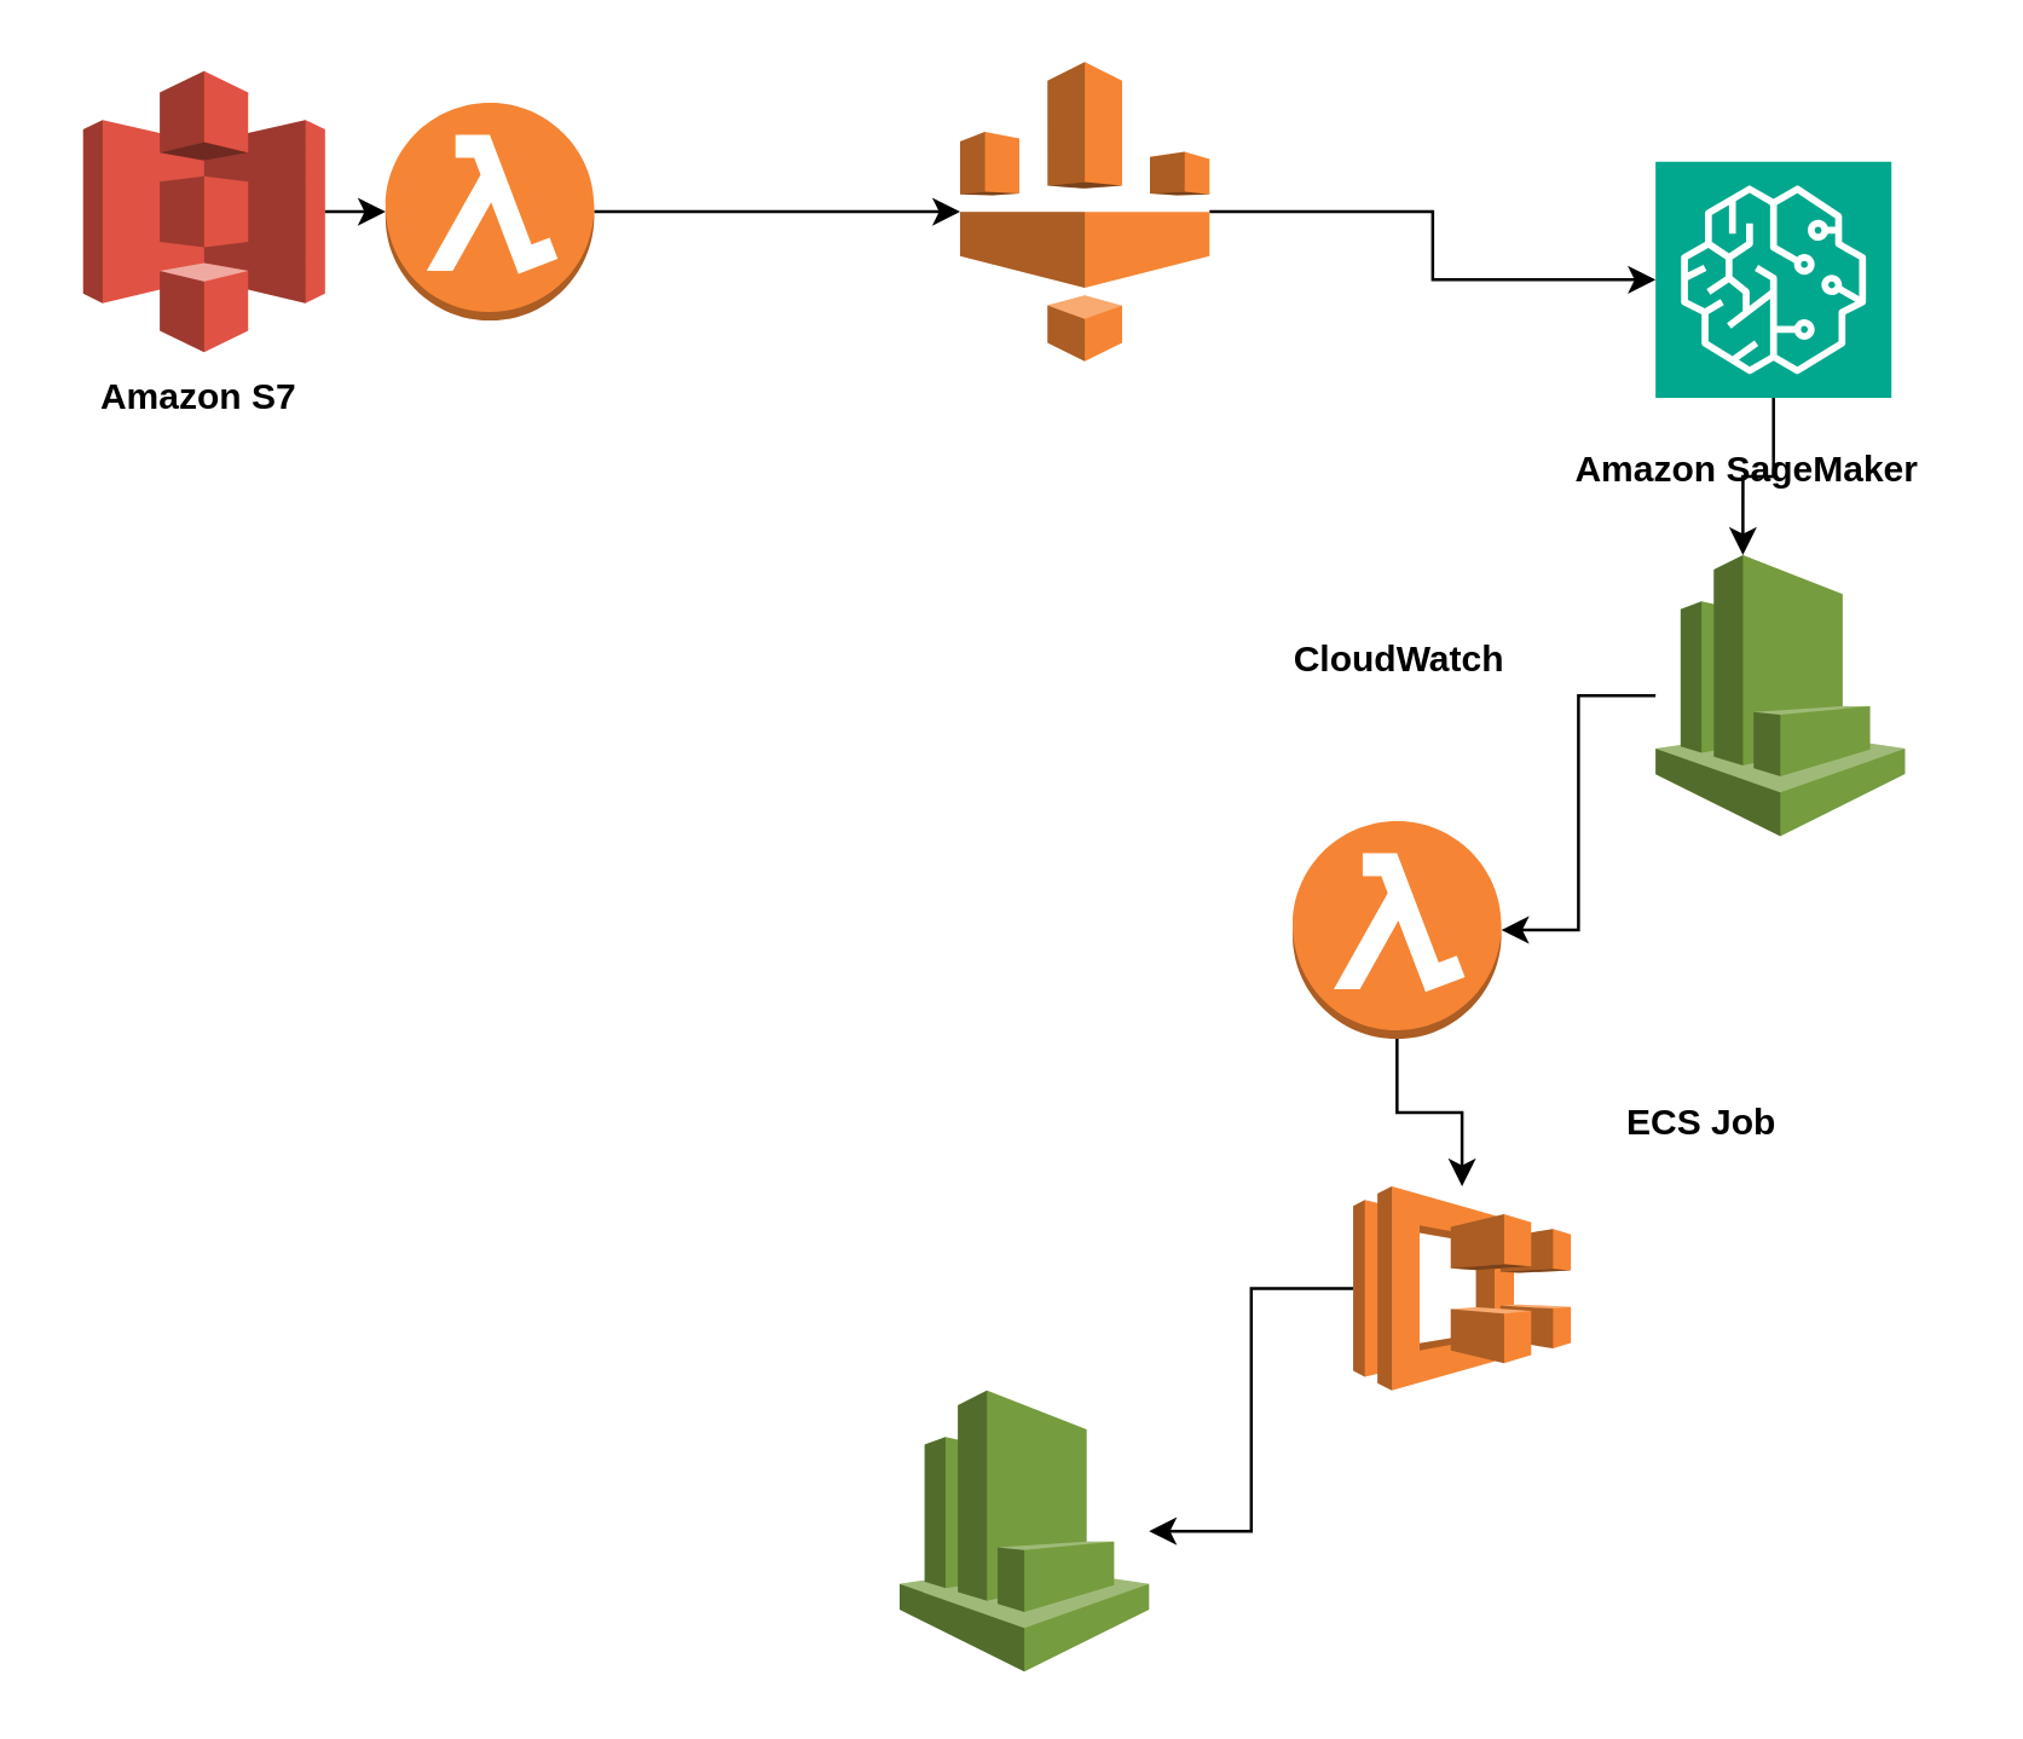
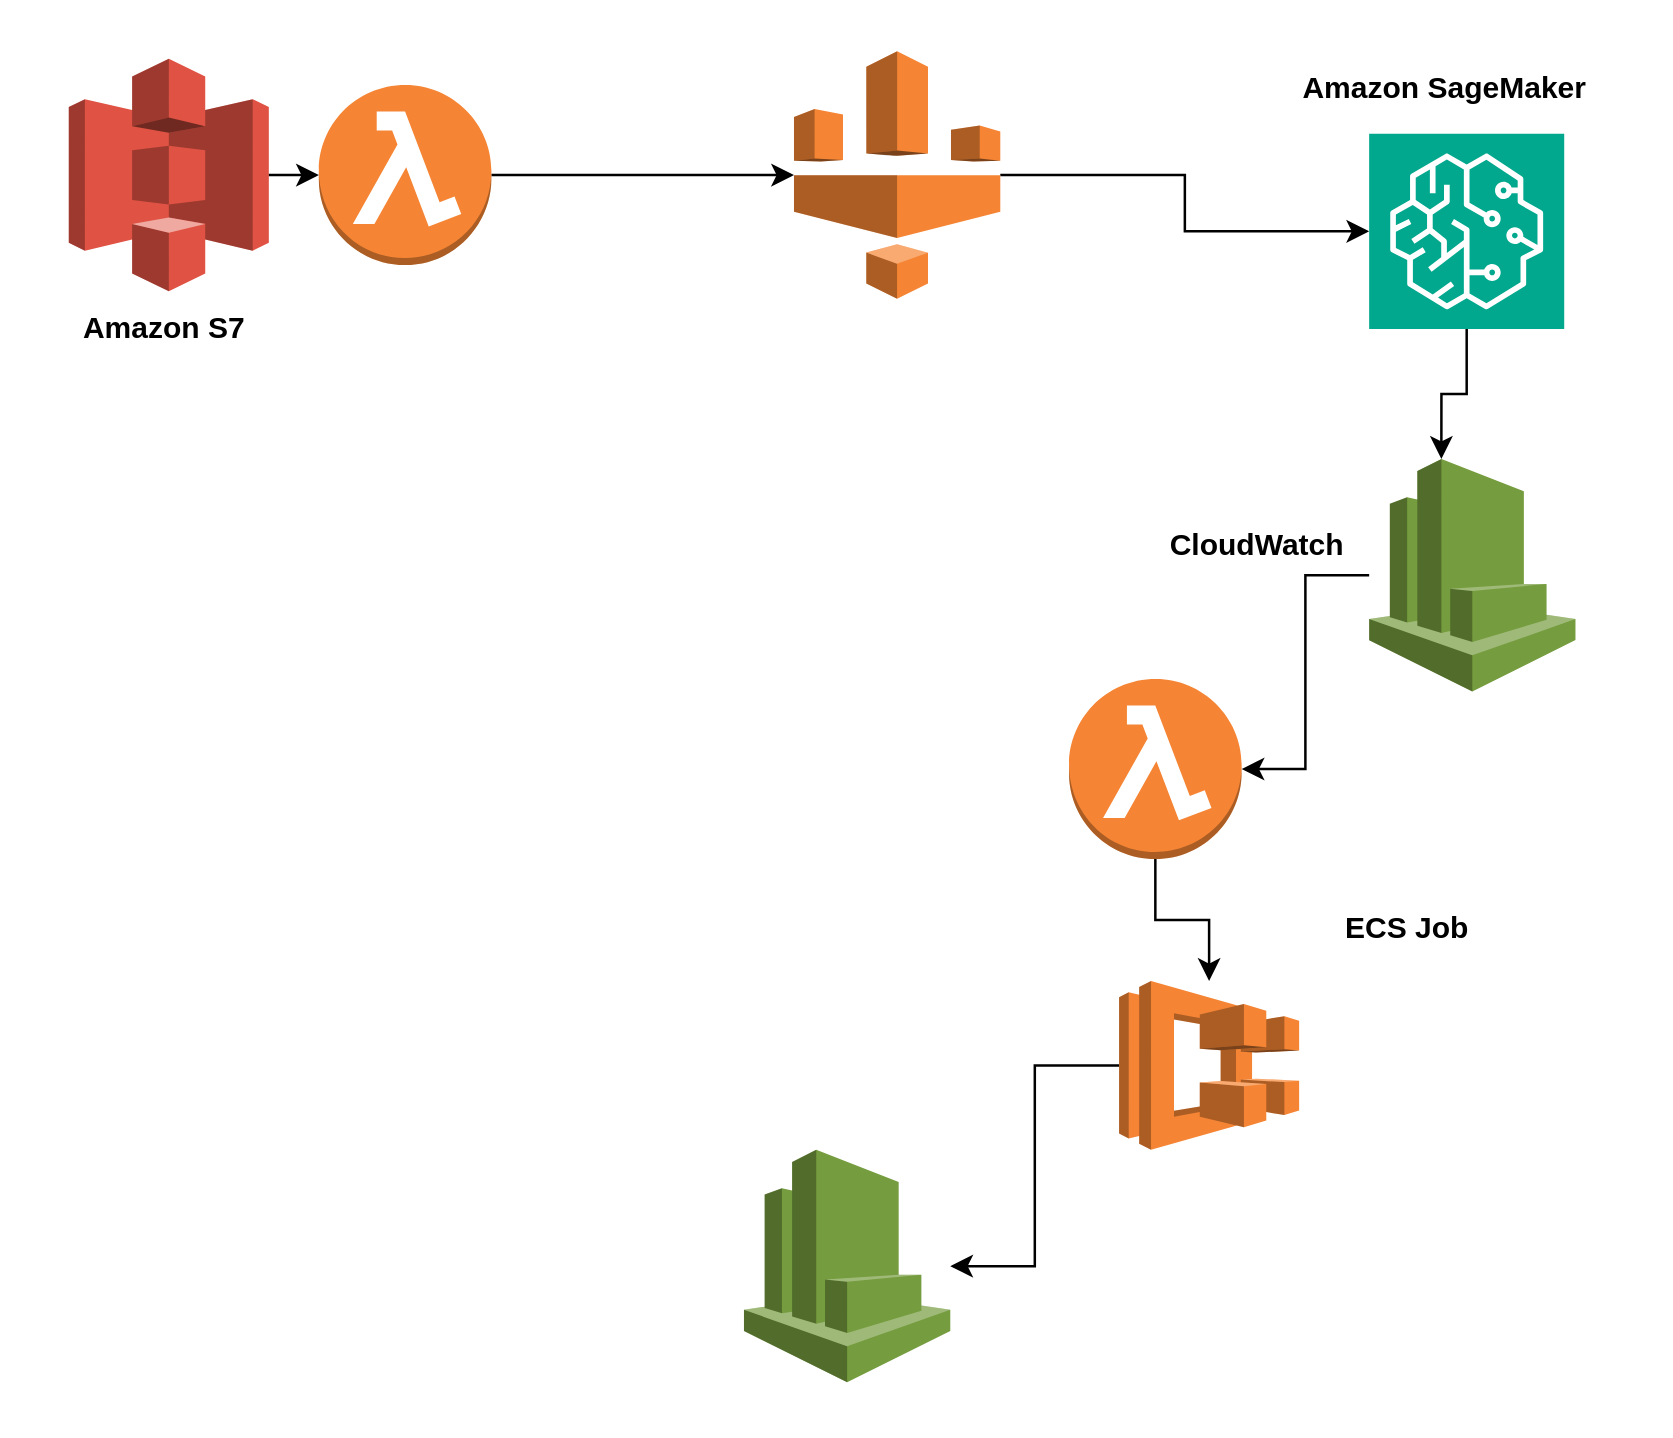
- <mxCell id="12" value="&lt;b&gt;Amazon SageMaker&lt;/b&gt;" style="text;html=1;align=center;verticalAlign=middle;resizable=0;points=[];autosize=1;strokeColor=none;fillColor=none;" vertex="1" parent="1"><mxGeometry x="507" y="140" width="140" height="30" as="geometry" /></mxCell>
+ <mxCell id="12" value="&lt;b&gt;Amazon SageMaker&lt;/b&gt;" style="text;html=1;align=center;verticalAlign=middle;resizable=0;points=[];autosize=1;strokeColor=none;fillColor=none;" vertex="1" parent="1"><mxGeometry x="507" y="20" width="140" height="30" as="geometry" /></mxCell>
- <mxCell id="13" value="&lt;strong data-end=&quot;1658&quot; data-start=&quot;1644&quot;&gt;CloudWatch&lt;/strong&gt;" style="text;html=1;align=center;verticalAlign=middle;resizable=0;points=[];autosize=1;strokeColor=none;fillColor=none;" vertex="1" parent="1"><mxGeometry x="417" y="203" width="90" height="30" as="geometry" /></mxCell>
+ <mxCell id="13" value="&lt;strong data-end=&quot;1658&quot; data-start=&quot;1644&quot;&gt;CloudWatch&lt;/strong&gt;" style="text;html=1;align=center;verticalAlign=middle;resizable=0;points=[];autosize=1;strokeColor=none;fillColor=none;" vertex="1" parent="1"><mxGeometry x="457" y="203" width="90" height="30" as="geometry" /></mxCell>
